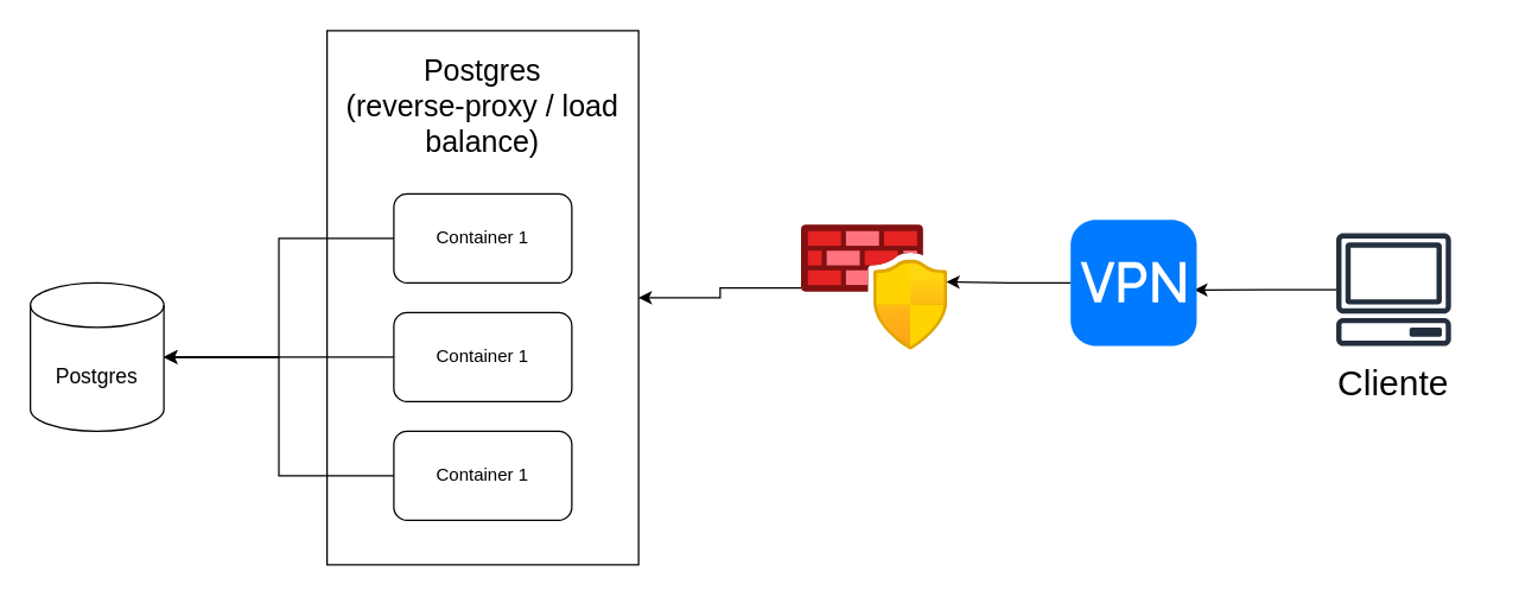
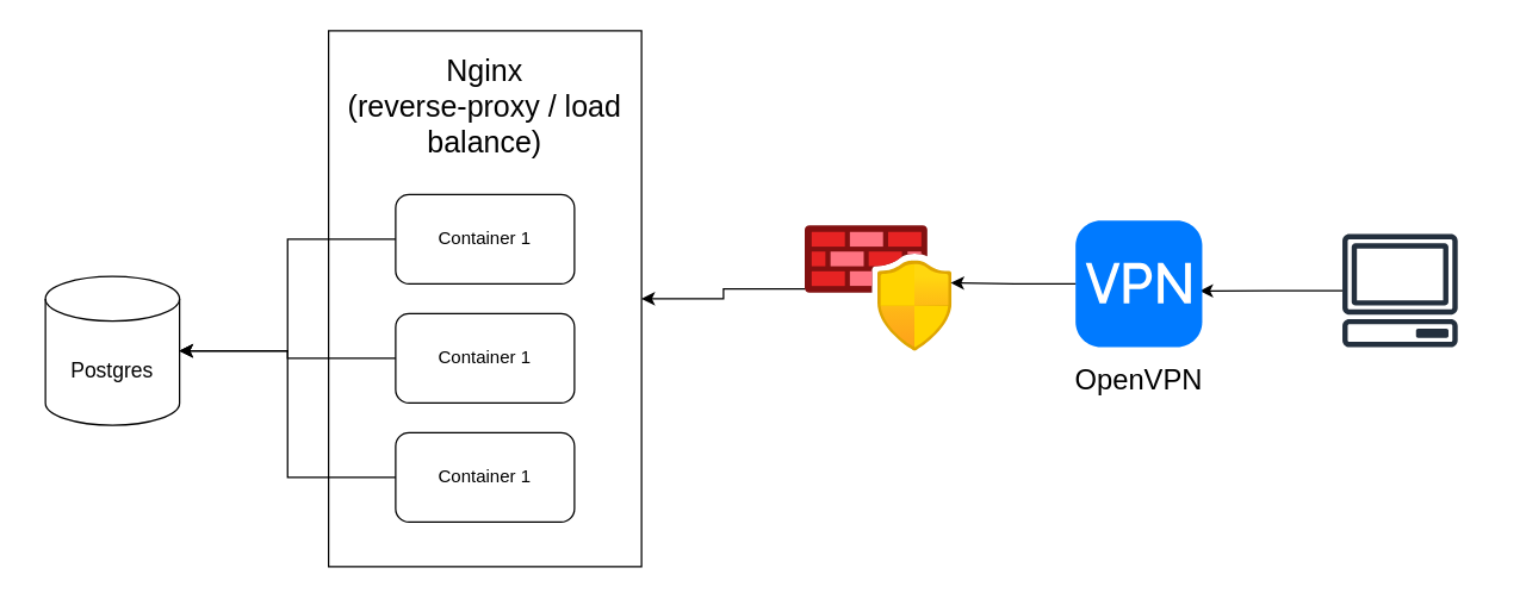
- <mxCell id="6" value="Postgres&lt;div&gt;(reverse-proxy / load balance)&lt;/div&gt;" style="text;html=1;align=center;verticalAlign=middle;whiteSpace=wrap;rounded=0;fontSize=20;" vertex="1" parent="1"><mxGeometry x="210" y="20" width="230" height="100" as="geometry" /></mxCell>
+ <mxCell id="6" value="Nginx&lt;div&gt;(reverse-proxy / load balance)&lt;/div&gt;" style="text;html=1;align=center;verticalAlign=middle;whiteSpace=wrap;rounded=0;fontSize=20;" vertex="1" parent="1"><mxGeometry x="210" y="20" width="230" height="100" as="geometry" /></mxCell>
- <mxCell id="7" value="Postgres" style="shape=cylinder3;whiteSpace=wrap;html=1;boundedLbl=1;backgroundOutline=1;size=15;fontSize=14;" vertex="1" parent="1"><mxGeometry x="20" y="190" width="90" height="100" as="geometry" /></mxCell>
+ <mxCell id="7" value="Postgres" style="shape=cylinder3;whiteSpace=wrap;html=1;boundedLbl=1;backgroundOutline=1;size=15;fontSize=14;" vertex="1" parent="1"><mxGeometry x="30" y="185" width="90" height="100" as="geometry" /></mxCell>
+ <mxCell id="14" value="OpenVPN" style="text;html=1;align=center;verticalAlign=middle;whiteSpace=wrap;rounded=0;fontSize=19;" vertex="1" parent="12"><mxGeometry y="92.5" width="107.5" height="30" as="geometry" /></mxCell>
- <mxCell id="20" value="Cliente" style="text;html=1;align=center;verticalAlign=middle;whiteSpace=wrap;rounded=0;fontSize=24;" vertex="1" parent="18"><mxGeometry y="79" width="126" height="44.5" as="geometry" /></mxCell>
